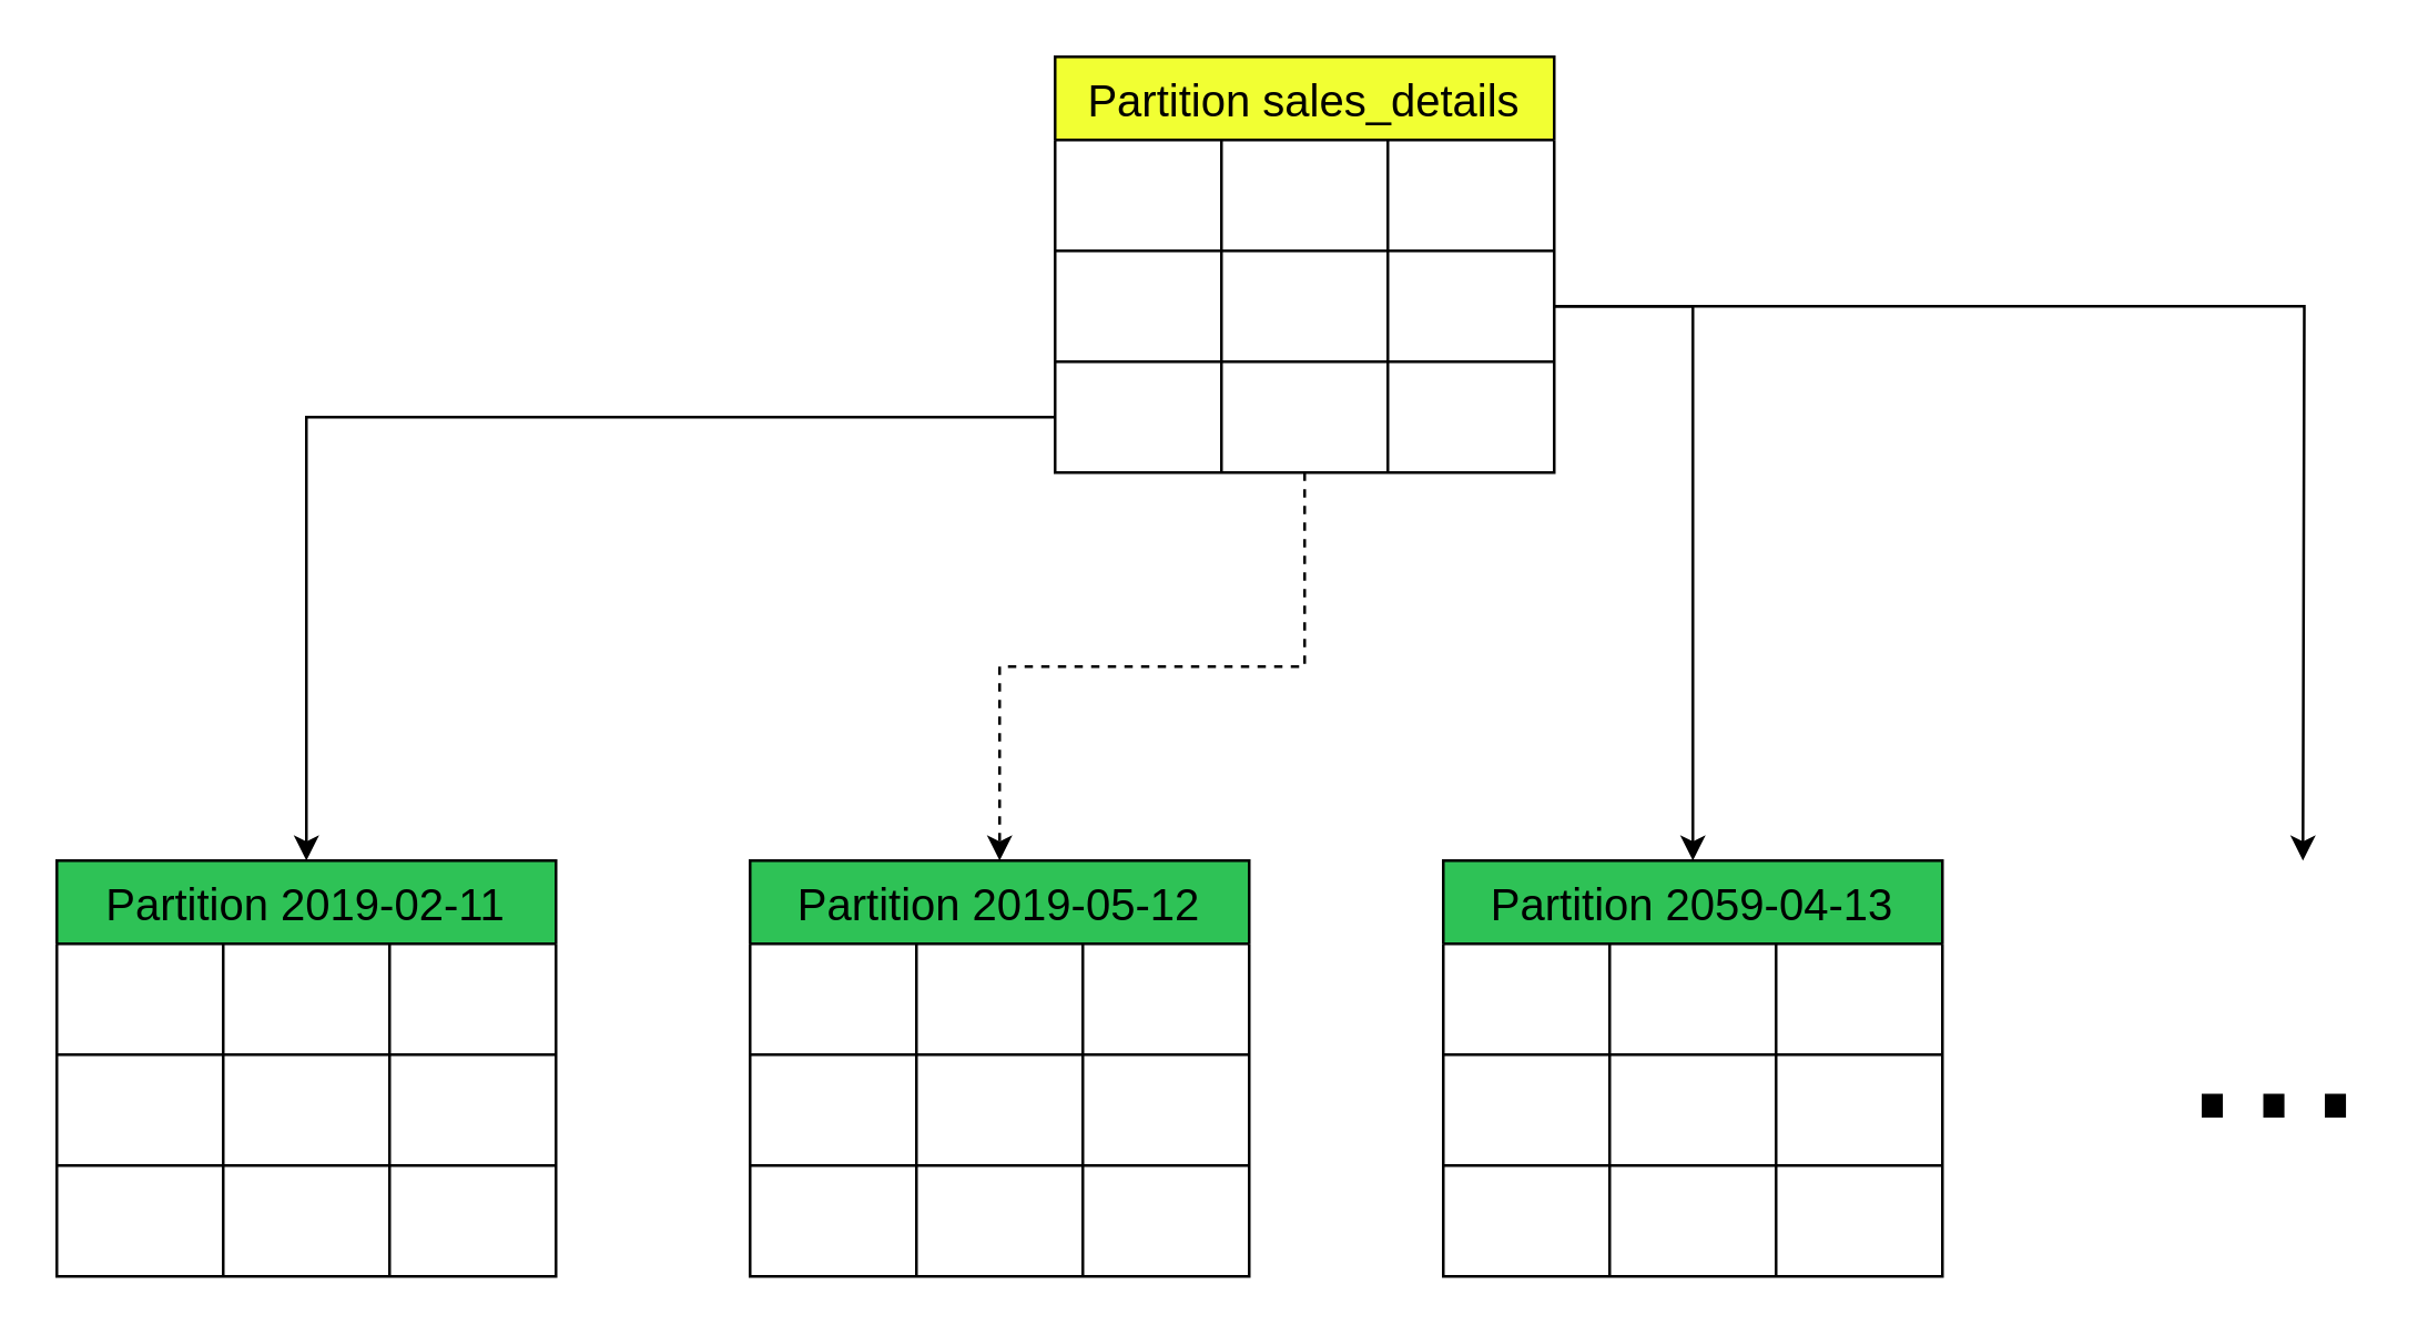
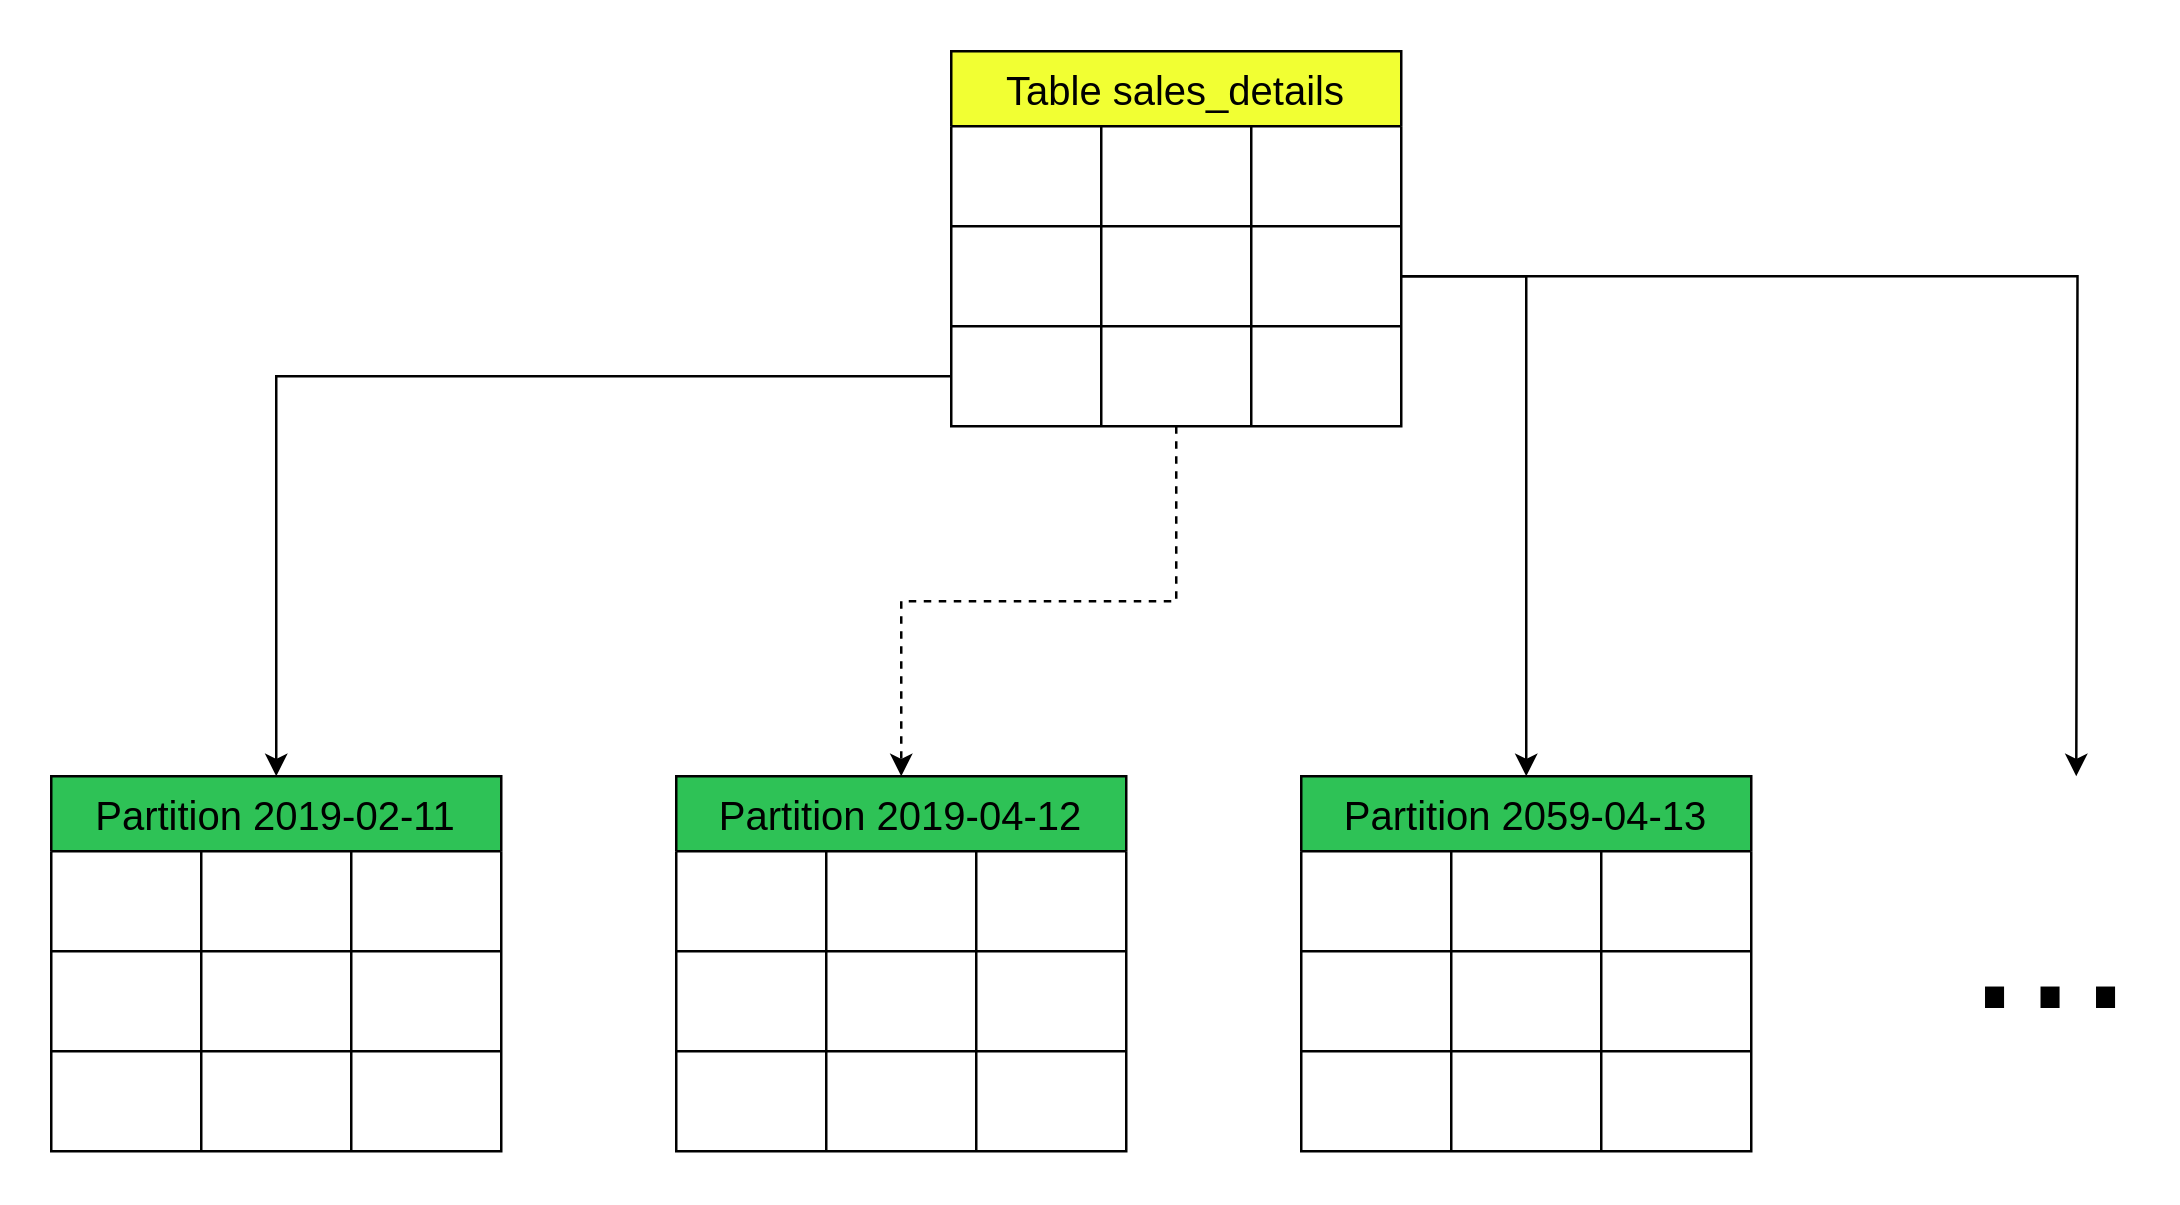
- <mxCell id="3" value="Partition sales_details" style="shape=table;startSize=30;container=1;collapsible=0;childLayout=tableLayout;strokeColor=default;fontSize=16;fillColor=#F1FF33;" vertex="1" parent="1"><mxGeometry x="380" y="20" width="180" height="150.0" as="geometry" /></mxCell>
+ <mxCell id="3" value="Table sales_details" style="shape=table;startSize=30;container=1;collapsible=0;childLayout=tableLayout;strokeColor=default;fontSize=16;fillColor=#F1FF33;" vertex="1" parent="1"><mxGeometry x="380" y="20" width="180" height="150.0" as="geometry" /></mxCell>
- <mxCell id="29" value="Partition 2019-05-12" style="shape=table;startSize=30;container=1;collapsible=0;childLayout=tableLayout;strokeColor=default;fontSize=16;fillColor=#2EC256;" vertex="1" parent="1"><mxGeometry x="270" y="310" width="180" height="150" as="geometry" /></mxCell>
+ <mxCell id="29" value="Partition 2019-04-12" style="shape=table;startSize=30;container=1;collapsible=0;childLayout=tableLayout;strokeColor=default;fontSize=16;fillColor=#2EC256;" vertex="1" parent="1"><mxGeometry x="270" y="310" width="180" height="150" as="geometry" /></mxCell>
